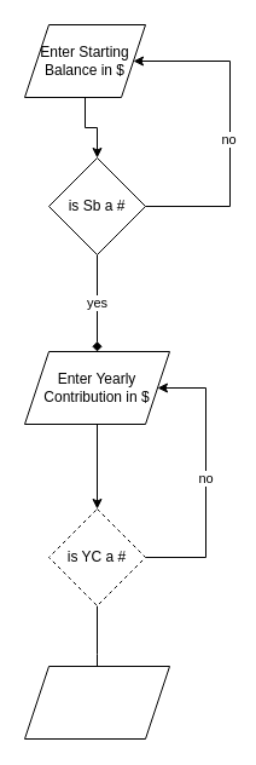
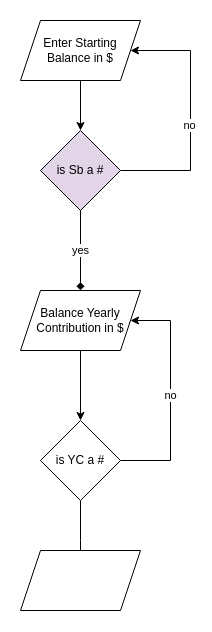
- <mxCell id="7" value="&lt;span&gt;Enter Starting Balance in $&lt;/span&gt;" style="shape=parallelogram;perimeter=parallelogramPerimeter;whiteSpace=wrap;html=1;fixedSize=1;" vertex="1" parent="1"><mxGeometry x="20" y="20" width="100" height="60" as="geometry" /></mxCell>
+ <mxCell id="7" value="&lt;span&gt;Enter Starting Balance in $&lt;/span&gt;" style="shape=parallelogram;perimeter=parallelogramPerimeter;whiteSpace=wrap;html=1;fixedSize=1;" vertex="1" parent="1"><mxGeometry x="20" y="20" width="120" height="60" as="geometry" /></mxCell>
- <mxCell id="5" value="is Sb a #" style="rhombus;whiteSpace=wrap;html=1;" vertex="1" parent="1"><mxGeometry x="40" y="130" width="80" height="80" as="geometry" /></mxCell>
+ <mxCell id="5" value="is Sb a #" style="rhombus;whiteSpace=wrap;html=1;fillColor=#e1d5e7;" vertex="1" parent="1"><mxGeometry x="40" y="130" width="80" height="80" as="geometry" /></mxCell>
- <mxCell id="9" value="Enter Yearly Contribution in $" style="shape=parallelogram;perimeter=parallelogramPerimeter;whiteSpace=wrap;html=1;fixedSize=1;" vertex="1" parent="1"><mxGeometry x="20" y="290" width="120" height="60" as="geometry" /></mxCell>
+ <mxCell id="9" value="Balance Yearly Contribution in $" style="shape=parallelogram;perimeter=parallelogramPerimeter;whiteSpace=wrap;html=1;fixedSize=1;" vertex="1" parent="1"><mxGeometry x="20" y="290" width="120" height="60" as="geometry" /></mxCell>
- <mxCell id="12" value="is YC a #" style="rhombus;whiteSpace=wrap;html=1;dashed=1;" vertex="1" parent="1"><mxGeometry x="40" y="420" width="80" height="80" as="geometry" /></mxCell>
+ <mxCell id="12" value="is YC a #" style="rhombus;whiteSpace=wrap;html=1;" vertex="1" parent="1"><mxGeometry x="40" y="420" width="80" height="80" as="geometry" /></mxCell>
